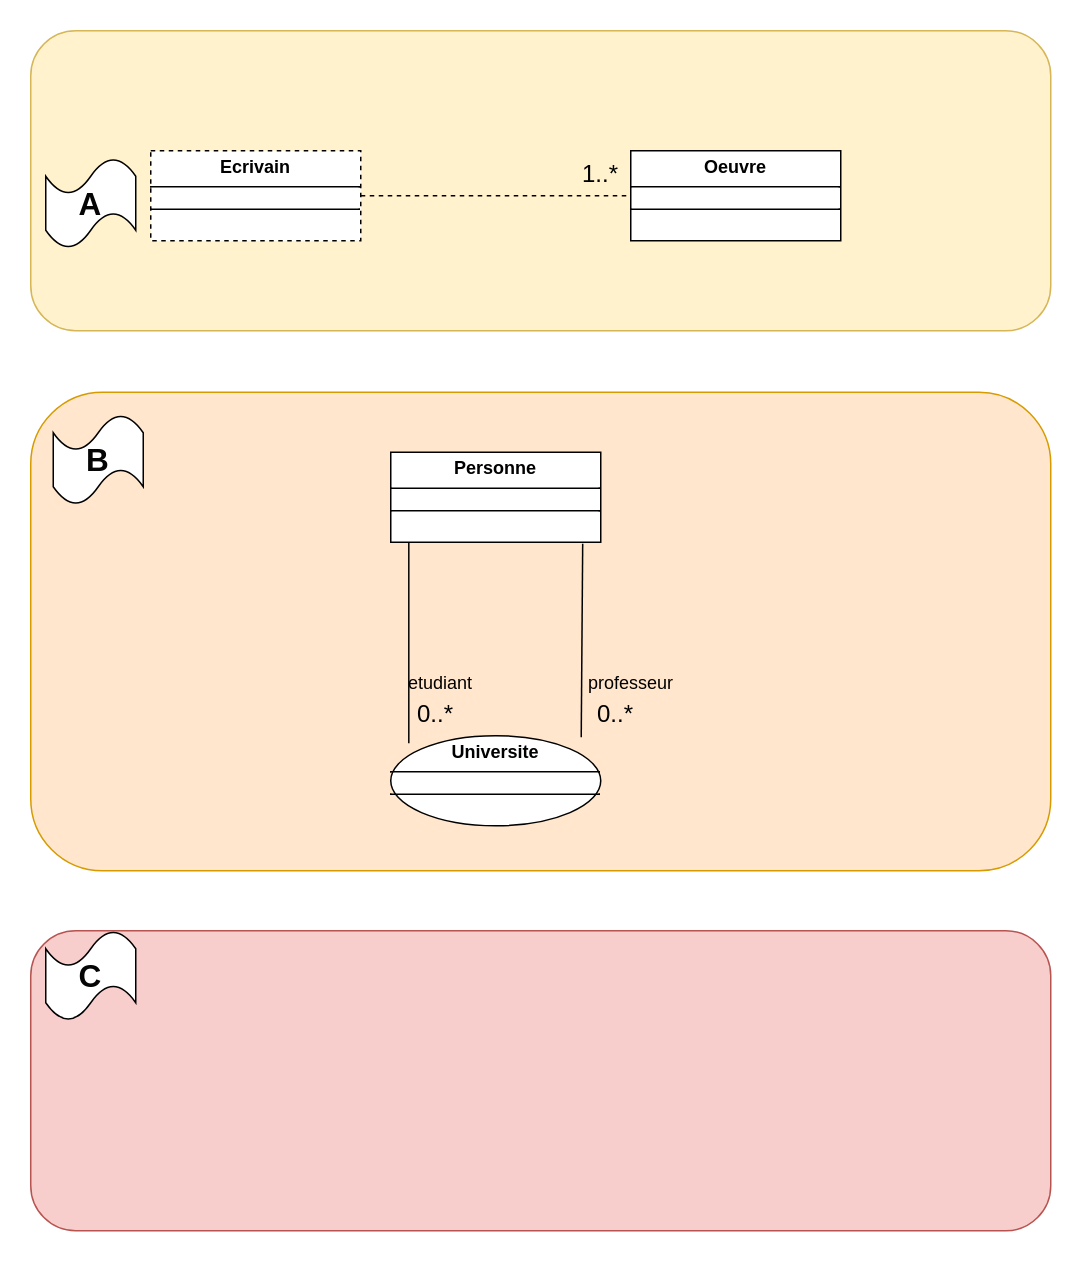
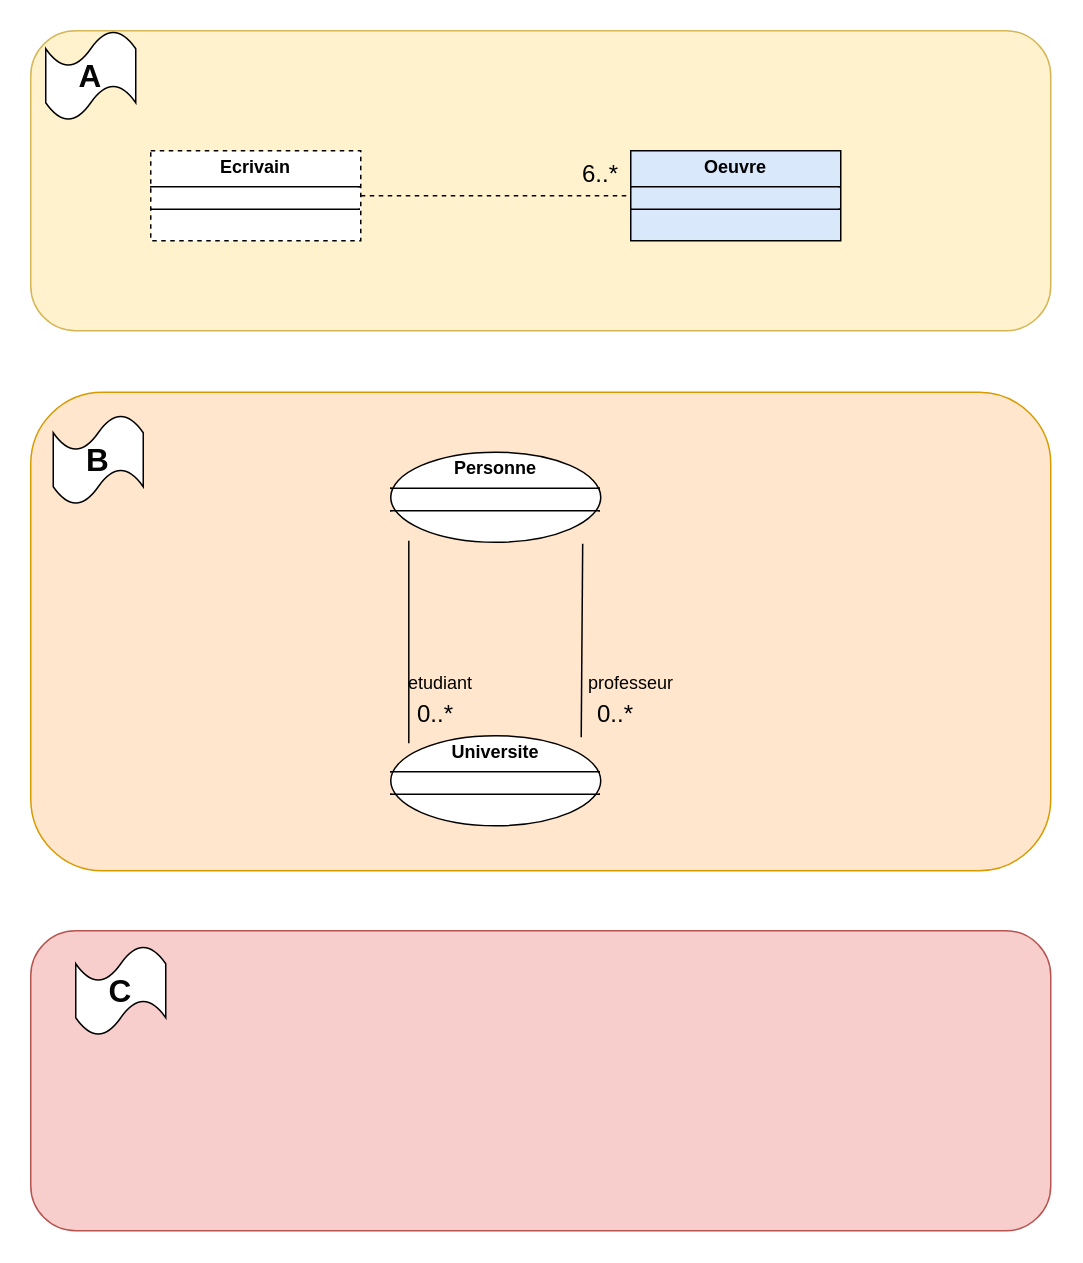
- <mxCell id="6" value="&lt;font style=&quot;font-size: 16px;&quot;&gt;1..*&lt;/font&gt;" style="text;html=1;align=center;verticalAlign=middle;whiteSpace=wrap;rounded=0;" vertex="1" parent="1"><mxGeometry x="370" y="100" width="60" height="30" as="geometry" /></mxCell>
+ <mxCell id="6" value="&lt;font style=&quot;font-size: 16px;&quot;&gt;6..*&lt;/font&gt;" style="text;html=1;align=center;verticalAlign=middle;whiteSpace=wrap;rounded=0;" vertex="1" parent="1"><mxGeometry x="370" y="100" width="60" height="30" as="geometry" /></mxCell>
- <mxCell id="5" value="&lt;p style=&quot;margin:0px;margin-top:4px;text-align:center;&quot;&gt;&lt;b&gt;Oeuvre&lt;/b&gt;&lt;/p&gt;&lt;hr size=&quot;1&quot; style=&quot;border-style:solid;&quot;&gt;&lt;div style=&quot;height:2px;&quot;&gt;&lt;/div&gt;&lt;hr size=&quot;1&quot; style=&quot;border-style:solid;&quot;&gt;&lt;div style=&quot;height:2px;&quot;&gt;&lt;/div&gt;" style="verticalAlign=top;align=left;overflow=fill;html=1;whiteSpace=wrap;" vertex="1" parent="1"><mxGeometry x="420" y="100" width="140" height="60" as="geometry" /></mxCell>
+ <mxCell id="5" value="&lt;p style=&quot;margin:0px;margin-top:4px;text-align:center;&quot;&gt;&lt;b&gt;Oeuvre&lt;/b&gt;&lt;/p&gt;&lt;hr size=&quot;1&quot; style=&quot;border-style:solid;&quot;&gt;&lt;div style=&quot;height:2px;&quot;&gt;&lt;/div&gt;&lt;hr size=&quot;1&quot; style=&quot;border-style:solid;&quot;&gt;&lt;div style=&quot;height:2px;&quot;&gt;&lt;/div&gt;" style="verticalAlign=top;align=left;overflow=fill;html=1;whiteSpace=wrap;fillColor=#dae8fc;" vertex="1" parent="1"><mxGeometry x="420" y="100" width="140" height="60" as="geometry" /></mxCell>
- <mxCell id="7" value="&lt;font style=&quot;font-size: 21px; color: light-dark(rgb(5, 5, 5), rgb(237, 237, 237));&quot;&gt;&lt;b&gt;A&lt;/b&gt;&lt;/font&gt;" style="shape=tape;whiteSpace=wrap;html=1;" vertex="1" parent="1"><mxGeometry x="30" y="105" width="60" height="60" as="geometry" /></mxCell>
+ <mxCell id="7" value="&lt;font style=&quot;font-size: 21px; color: light-dark(rgb(5, 5, 5), rgb(237, 237, 237));&quot;&gt;&lt;b&gt;A&lt;/b&gt;&lt;/font&gt;" style="shape=tape;whiteSpace=wrap;html=1;" vertex="1" parent="1"><mxGeometry x="30" y="20" width="60" height="60" as="geometry" /></mxCell>
- <mxCell id="12" value="&lt;p style=&quot;margin:0px;margin-top:4px;text-align:center;&quot;&gt;&lt;b&gt;Personne&lt;/b&gt;&lt;/p&gt;&lt;hr size=&quot;1&quot; style=&quot;border-style:solid;&quot;&gt;&lt;div style=&quot;height:2px;&quot;&gt;&lt;/div&gt;&lt;hr size=&quot;1&quot; style=&quot;border-style:solid;&quot;&gt;&lt;div style=&quot;height:2px;&quot;&gt;&lt;/div&gt;" style="verticalAlign=top;align=left;overflow=fill;html=1;whiteSpace=wrap;" vertex="1" parent="1"><mxGeometry x="260" y="301" width="140" height="60" as="geometry" /></mxCell>
+ <mxCell id="12" value="&lt;p style=&quot;margin:0px;margin-top:4px;text-align:center;&quot;&gt;&lt;b&gt;Personne&lt;/b&gt;&lt;/p&gt;&lt;hr size=&quot;1&quot; style=&quot;border-style:solid;&quot;&gt;&lt;div style=&quot;height:2px;&quot;&gt;&lt;/div&gt;&lt;hr size=&quot;1&quot; style=&quot;border-style:solid;&quot;&gt;&lt;div style=&quot;height:2px;&quot;&gt;&lt;/div&gt;" style="ellipse;verticalAlign=top;align=left;overflow=fill;html=1;whiteSpace=wrap;" vertex="1" parent="1"><mxGeometry x="260" y="301" width="140" height="60" as="geometry" /></mxCell>
- <mxCell id="19" value="&lt;font style=&quot;font-size: 21px; color: light-dark(rgb(5, 5, 5), rgb(237, 237, 237));&quot;&gt;&lt;b&gt;C&lt;/b&gt;&lt;/font&gt;" style="shape=tape;whiteSpace=wrap;html=1;" vertex="1" parent="1"><mxGeometry x="30" y="620" width="60" height="60" as="geometry" /></mxCell>
+ <mxCell id="19" value="&lt;font style=&quot;font-size: 21px; color: light-dark(rgb(5, 5, 5), rgb(237, 237, 237));&quot;&gt;&lt;b&gt;C&lt;/b&gt;&lt;/font&gt;" style="shape=tape;whiteSpace=wrap;html=1;" vertex="1" parent="1"><mxGeometry x="50" y="630" width="60" height="60" as="geometry" /></mxCell>
